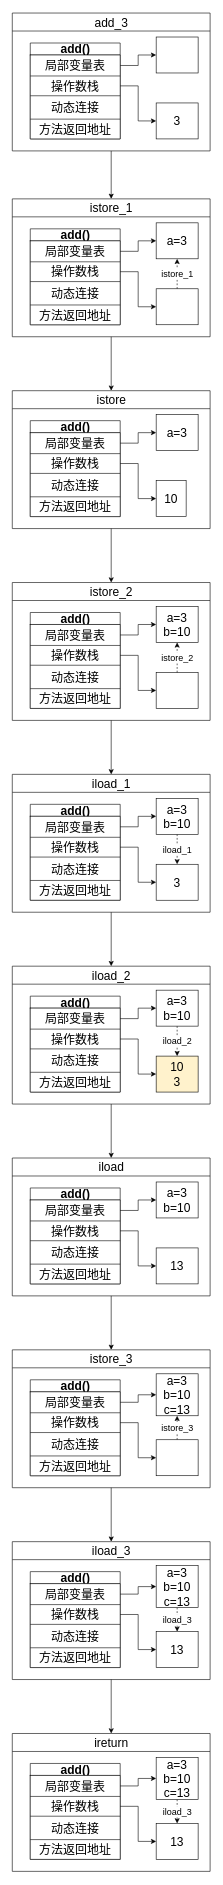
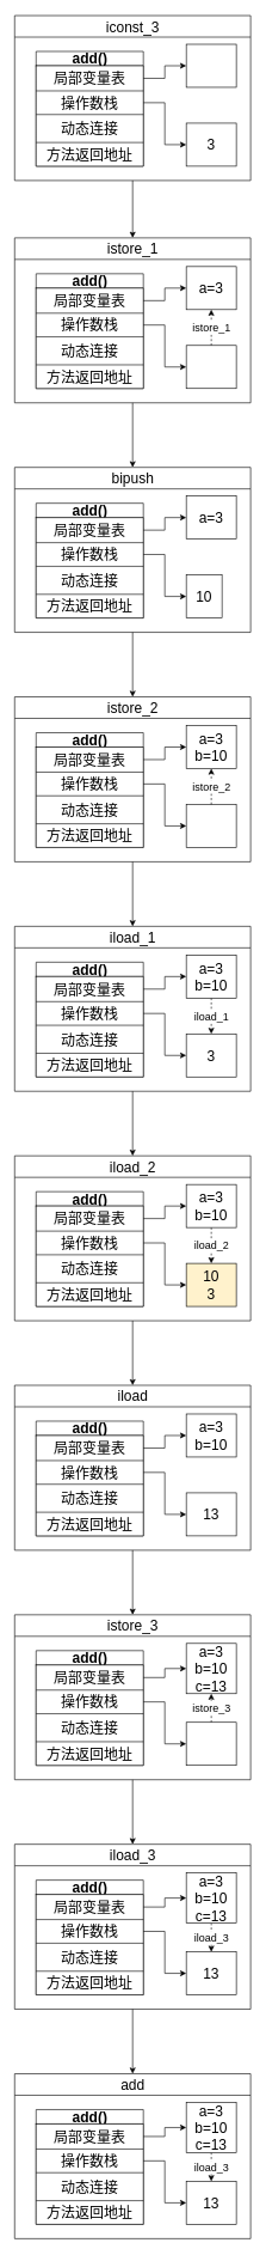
- <mxCell id="13" value="&lt;span style=&quot;font-weight: 400 ; background-color: rgb(255 , 255 , 255)&quot;&gt;&lt;font style=&quot;font-size: 20px&quot;&gt;add_3&lt;/font&gt;&lt;/span&gt;" style="swimlane;html=1;startSize=30;horizontal=1;containerType=tree;newEdgeStyle={&quot;edgeStyle&quot;:&quot;elbowEdgeStyle&quot;,&quot;startArrow&quot;:&quot;none&quot;,&quot;endArrow&quot;:&quot;none&quot;};fontSize=15;" vertex="1" parent="1"><mxGeometry x="20" y="20" width="330" height="230" as="geometry" /></mxCell>
+ <mxCell id="13" value="&lt;span style=&quot;font-weight: 400 ; background-color: rgb(255 , 255 , 255)&quot;&gt;&lt;font style=&quot;font-size: 20px&quot;&gt;iconst_3&lt;/font&gt;&lt;/span&gt;" style="swimlane;html=1;startSize=30;horizontal=1;containerType=tree;newEdgeStyle={&quot;edgeStyle&quot;:&quot;elbowEdgeStyle&quot;,&quot;startArrow&quot;:&quot;none&quot;,&quot;endArrow&quot;:&quot;none&quot;};fontSize=15;" vertex="1" parent="1"><mxGeometry x="20" y="20" width="330" height="230" as="geometry" /></mxCell>
- <mxCell id="46" value="&lt;span style=&quot;font-size: 20px ; font-weight: 400 ; background-color: rgb(255 , 255 , 255)&quot;&gt;istore&lt;/span&gt;" style="swimlane;html=1;startSize=30;horizontal=1;containerType=tree;newEdgeStyle={&quot;edgeStyle&quot;:&quot;elbowEdgeStyle&quot;,&quot;startArrow&quot;:&quot;none&quot;,&quot;endArrow&quot;:&quot;none&quot;};fontSize=15;" vertex="1" parent="1"><mxGeometry x="20" y="650" width="330" height="230" as="geometry" /></mxCell>
+ <mxCell id="46" value="&lt;span style=&quot;font-size: 20px ; font-weight: 400 ; background-color: rgb(255 , 255 , 255)&quot;&gt;bipush&lt;/span&gt;" style="swimlane;html=1;startSize=30;horizontal=1;containerType=tree;newEdgeStyle={&quot;edgeStyle&quot;:&quot;elbowEdgeStyle&quot;,&quot;startArrow&quot;:&quot;none&quot;,&quot;endArrow&quot;:&quot;none&quot;};fontSize=15;" vertex="1" parent="1"><mxGeometry x="20" y="650" width="330" height="230" as="geometry" /></mxCell>
- <mxCell id="162" value="&lt;span style=&quot;font-size: 20px ; font-weight: 400 ; background-color: rgb(255 , 255 , 255)&quot;&gt;ireturn&lt;/span&gt;" style="swimlane;html=1;startSize=30;horizontal=1;containerType=tree;newEdgeStyle={&quot;edgeStyle&quot;:&quot;elbowEdgeStyle&quot;,&quot;startArrow&quot;:&quot;none&quot;,&quot;endArrow&quot;:&quot;none&quot;};fontSize=15;" vertex="1" parent="1"><mxGeometry x="20" y="2890" width="330" height="230" as="geometry" /></mxCell>
+ <mxCell id="162" value="&lt;span style=&quot;font-size: 20px ; font-weight: 400 ; background-color: rgb(255 , 255 , 255)&quot;&gt;add&lt;/span&gt;" style="swimlane;html=1;startSize=30;horizontal=1;containerType=tree;newEdgeStyle={&quot;edgeStyle&quot;:&quot;elbowEdgeStyle&quot;,&quot;startArrow&quot;:&quot;none&quot;,&quot;endArrow&quot;:&quot;none&quot;};fontSize=15;" vertex="1" parent="1"><mxGeometry x="20" y="2890" width="330" height="230" as="geometry" /></mxCell>
